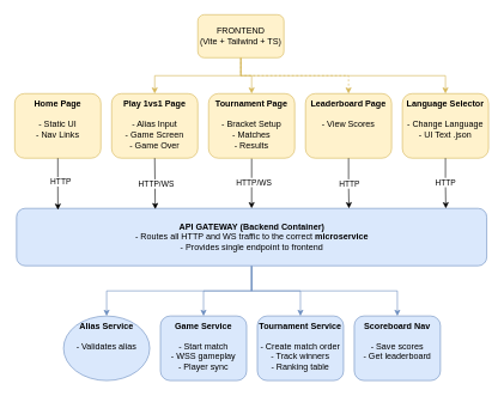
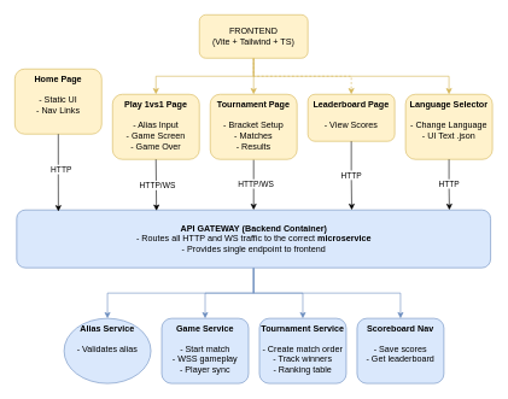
- <mxCell id="6" value="FRONTEND&lt;div&gt;(Vite + Tailwind + TS)&lt;/div&gt;" style="rounded=1;whiteSpace=wrap;html=1;fillColor=#fff2cc;strokeColor=#d6b656;" parent="1" vertex="1"><mxGeometry x="275" y="20" width="120" height="60" as="geometry" /></mxCell>
+ <mxCell id="6" value="FRONTEND&lt;div&gt;(Vite + Tailwind + TS)&lt;/div&gt;" style="rounded=1;whiteSpace=wrap;html=1;fillColor=#fff2cc;strokeColor=#d6b656;" parent="1" vertex="1"><mxGeometry x="275" y="20" width="150" height="60" as="geometry" /></mxCell>
- <mxCell id="7" value="&lt;div style=&quot;&quot;&gt;&lt;span style=&quot;background-color: transparent; color: light-dark(rgb(0, 0, 0), rgb(255, 255, 255));&quot;&gt;&lt;b&gt;Home Page&lt;/b&gt;&lt;/span&gt;&lt;/div&gt;&lt;div style=&quot;&quot;&gt;&lt;span style=&quot;background-color: transparent; color: light-dark(rgb(0, 0, 0), rgb(255, 255, 255));&quot;&gt;&lt;b&gt;&lt;br&gt;&lt;/b&gt;&lt;/span&gt;&lt;/div&gt;&lt;div&gt;- Static UI&lt;/div&gt;&lt;div&gt;- Nav Links&lt;/div&gt;" style="rounded=1;whiteSpace=wrap;html=1;align=center;verticalAlign=top;fillColor=#fff2cc;strokeColor=#d6b656;" parent="1" vertex="1"><mxGeometry x="20" y="130" width="120" height="90" as="geometry" /></mxCell>
+ <mxCell id="7" value="&lt;div style=&quot;&quot;&gt;&lt;span style=&quot;background-color: transparent; color: light-dark(rgb(0, 0, 0), rgb(255, 255, 255));&quot;&gt;&lt;b&gt;Home Page&lt;/b&gt;&lt;/span&gt;&lt;/div&gt;&lt;div style=&quot;&quot;&gt;&lt;span style=&quot;background-color: transparent; color: light-dark(rgb(0, 0, 0), rgb(255, 255, 255));&quot;&gt;&lt;b&gt;&lt;br&gt;&lt;/b&gt;&lt;/span&gt;&lt;/div&gt;&lt;div&gt;- Static UI&lt;/div&gt;&lt;div&gt;- Nav Links&lt;/div&gt;" style="rounded=1;whiteSpace=wrap;html=1;align=center;verticalAlign=top;fillColor=#fff2cc;strokeColor=#d6b656;" parent="1" vertex="1"><mxGeometry x="20" y="95" width="120" height="90" as="geometry" /></mxCell>
- <mxCell id="12" value="&lt;div style=&quot;&quot;&gt;&lt;span style=&quot;background-color: transparent; color: light-dark(rgb(0, 0, 0), rgb(255, 255, 255));&quot;&gt;&lt;b&gt;Leaderboard Page&lt;/b&gt;&lt;/span&gt;&lt;/div&gt;&lt;div style=&quot;&quot;&gt;&lt;span style=&quot;background-color: transparent; color: light-dark(rgb(0, 0, 0), rgb(255, 255, 255));&quot;&gt;&lt;b&gt;&lt;br&gt;&lt;/b&gt;&lt;/span&gt;&lt;/div&gt;&lt;div&gt;- View Scores&lt;/div&gt;" style="rounded=1;whiteSpace=wrap;html=1;align=center;verticalAlign=top;fillColor=#fff2cc;strokeColor=#d6b656;" parent="1" vertex="1"><mxGeometry x="425" y="130" width="120" height="90" as="geometry" /></mxCell>
+ <mxCell id="12" value="&lt;div style=&quot;&quot;&gt;&lt;span style=&quot;background-color: transparent; color: light-dark(rgb(0, 0, 0), rgb(255, 255, 255));&quot;&gt;&lt;b&gt;Leaderboard Page&lt;/b&gt;&lt;/span&gt;&lt;/div&gt;&lt;div style=&quot;&quot;&gt;&lt;span style=&quot;background-color: transparent; color: light-dark(rgb(0, 0, 0), rgb(255, 255, 255));&quot;&gt;&lt;b&gt;&lt;br&gt;&lt;/b&gt;&lt;/span&gt;&lt;/div&gt;&lt;div&gt;- View Scores&lt;/div&gt;" style="rounded=1;whiteSpace=wrap;html=1;align=center;verticalAlign=top;fillColor=#fff2cc;strokeColor=#d6b656;" parent="1" vertex="1"><mxGeometry x="425" y="130" width="120" height="65" as="geometry" /></mxCell>
